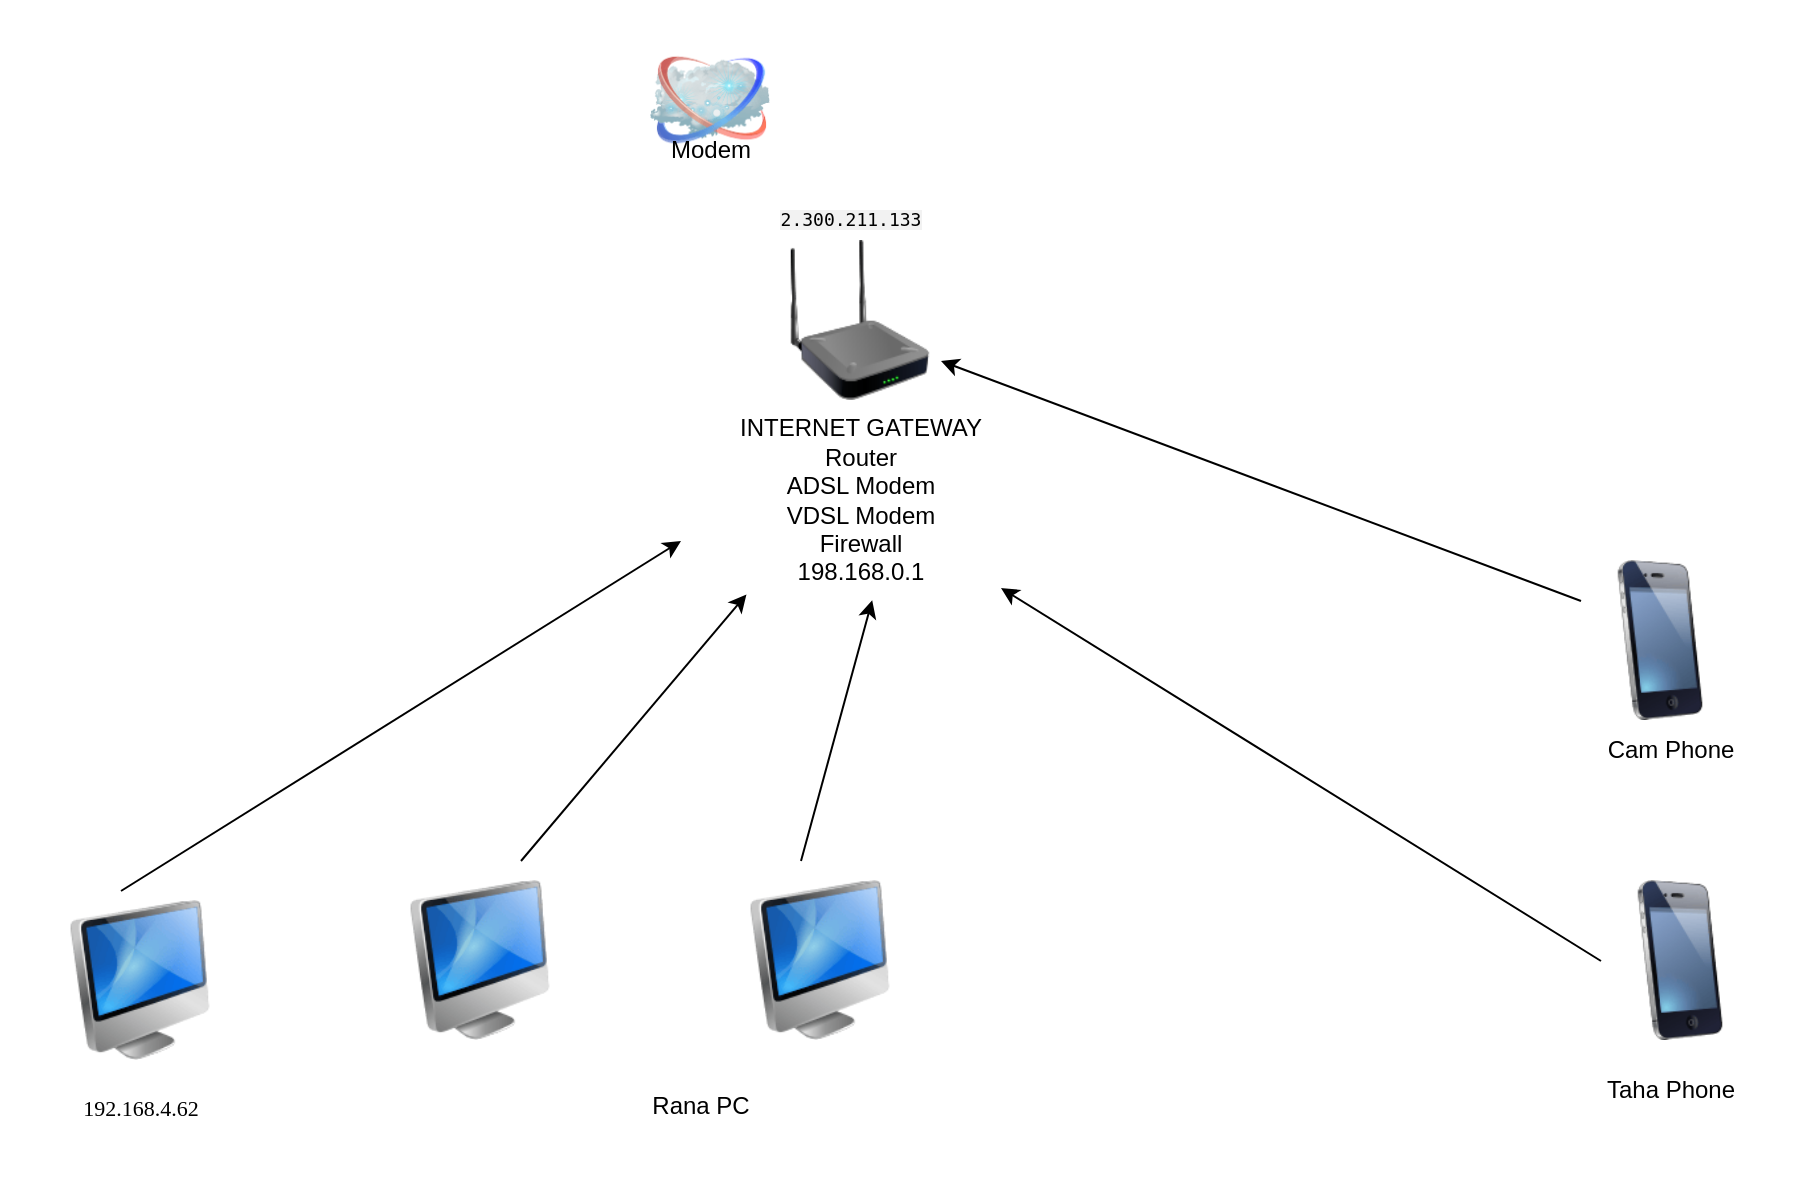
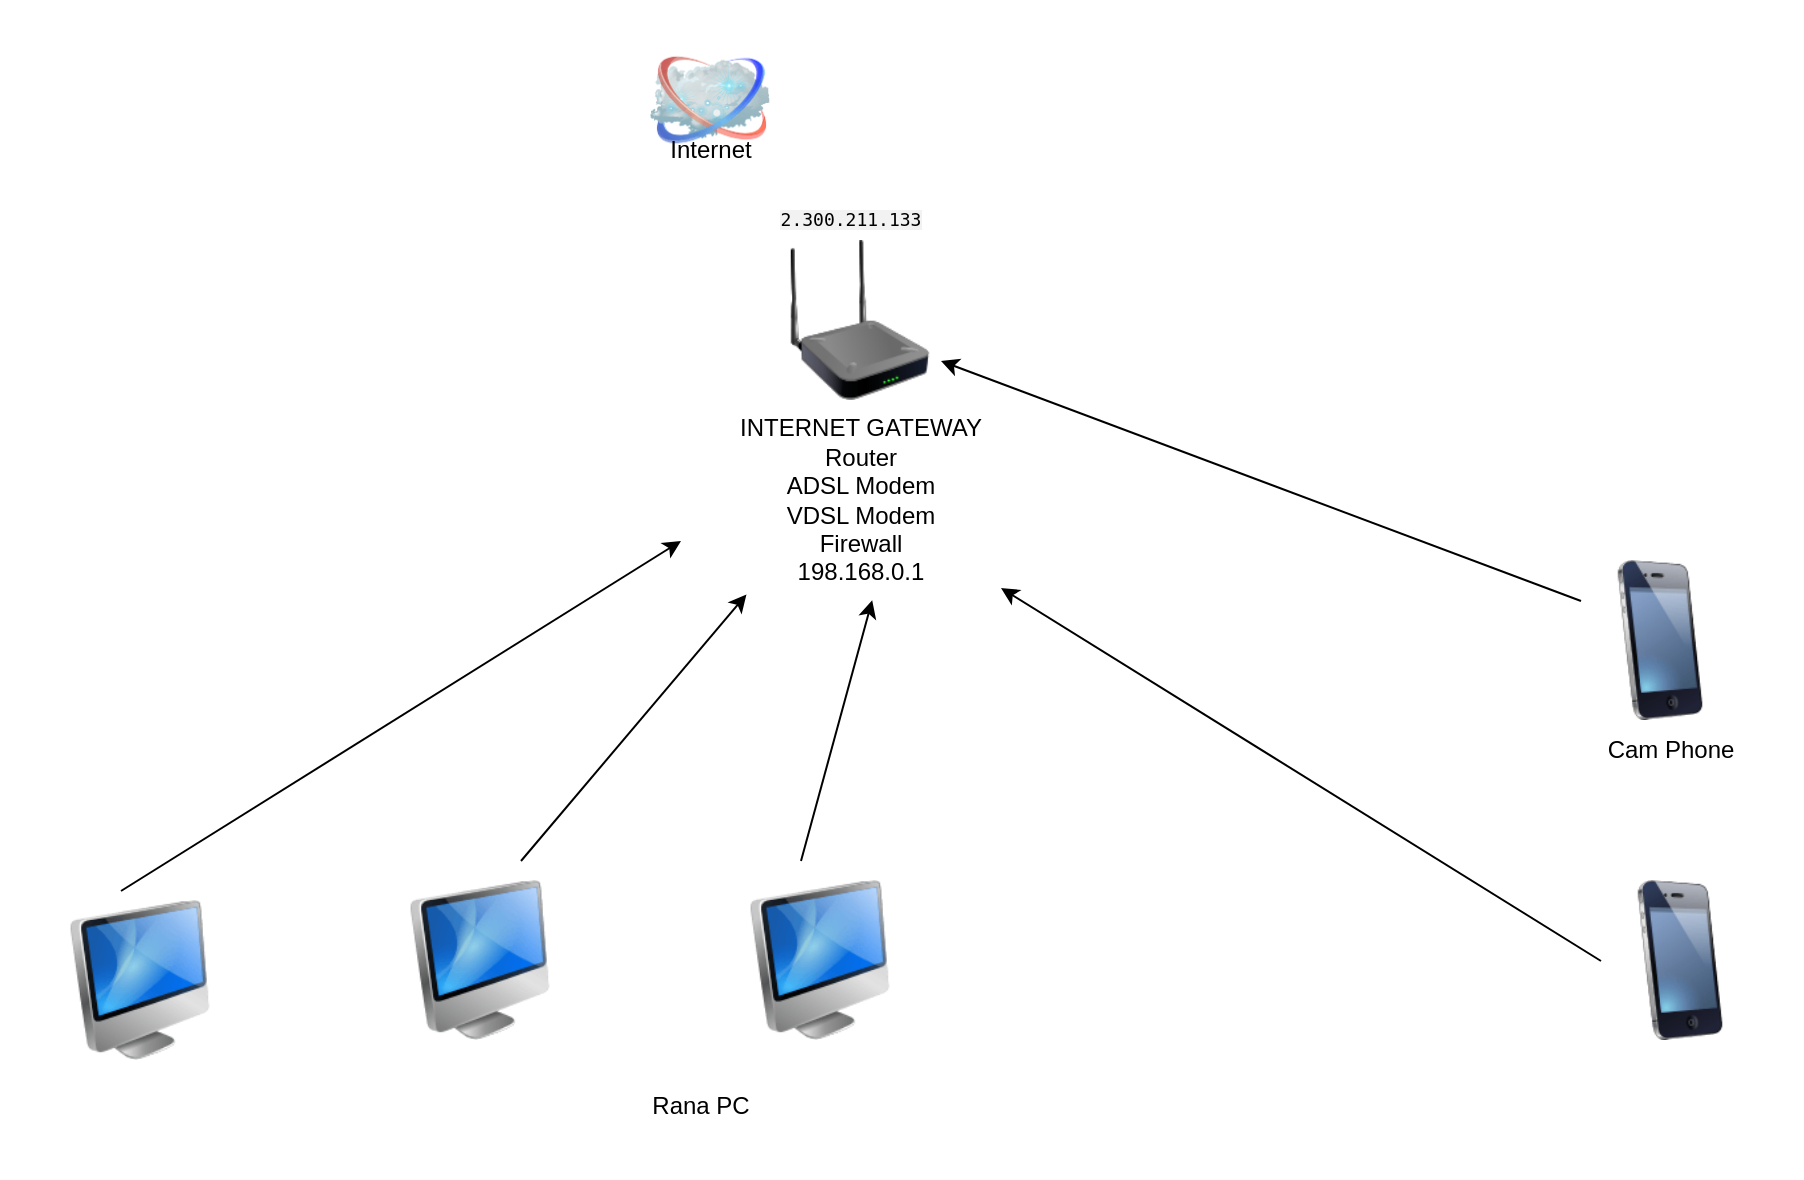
- <mxCell id="11" value="Modem" style="text;html=1;align=center;verticalAlign=middle;resizable=0;points=[];autosize=1;strokeColor=none;fillColor=none;" vertex="1" parent="1"><mxGeometry x="325" y="60" width="60" height="30" as="geometry" /></mxCell>
+ <mxCell id="11" value="Internet" style="text;html=1;align=center;verticalAlign=middle;resizable=0;points=[];autosize=1;strokeColor=none;fillColor=none;" vertex="1" parent="1"><mxGeometry x="325" y="60" width="60" height="30" as="geometry" /></mxCell>
- <mxCell id="19" value="Taha Phone" style="text;html=1;align=center;verticalAlign=middle;resizable=0;points=[];autosize=1;strokeColor=none;fillColor=none;" vertex="1" parent="1"><mxGeometry x="790" y="530" width="90" height="30" as="geometry" /></mxCell>
- <mxCell id="17" value="&lt;p style=&quot;margin: 0px; font-variant-numeric: normal; font-variant-east-asian: normal; font-variant-alternates: normal; font-size-adjust: none; font-kerning: auto; font-optical-sizing: auto; font-feature-settings: normal; font-variation-settings: normal; font-variant-position: normal; font-stretch: normal; font-size: 11px; line-height: normal; font-family: Menlo; text-align: start; text-wrap: wrap;&quot; class=&quot;p1&quot;&gt;&lt;span style=&quot;font-variant-ligatures: no-common-ligatures;&quot; class=&quot;s1&quot;&gt;192.168.4.62&lt;/span&gt;&lt;/p&gt;" style="text;html=1;align=center;verticalAlign=middle;resizable=0;points=[];autosize=1;strokeColor=none;fillColor=none;" vertex="1" parent="1"><mxGeometry x="20" y="538" width="100" height="30" as="geometry" /></mxCell>
